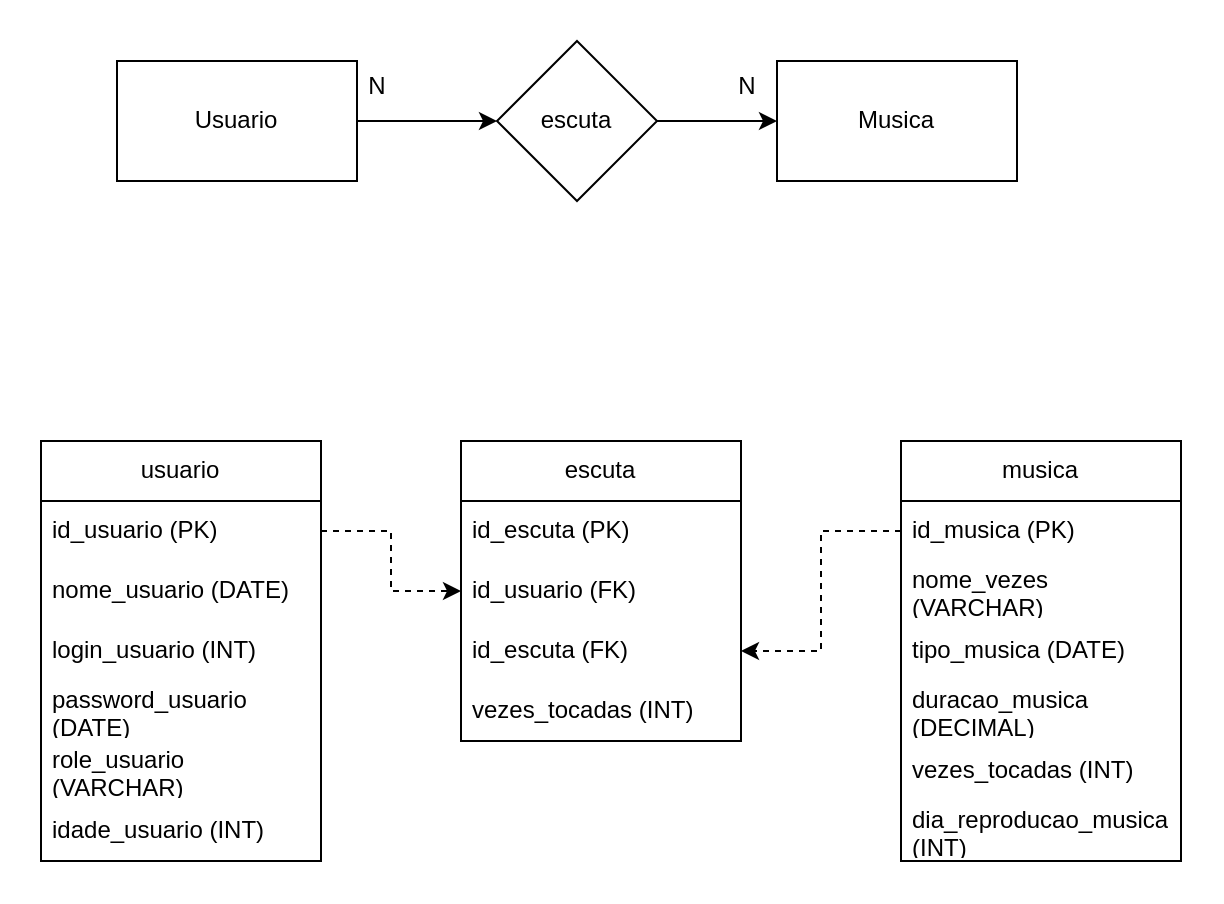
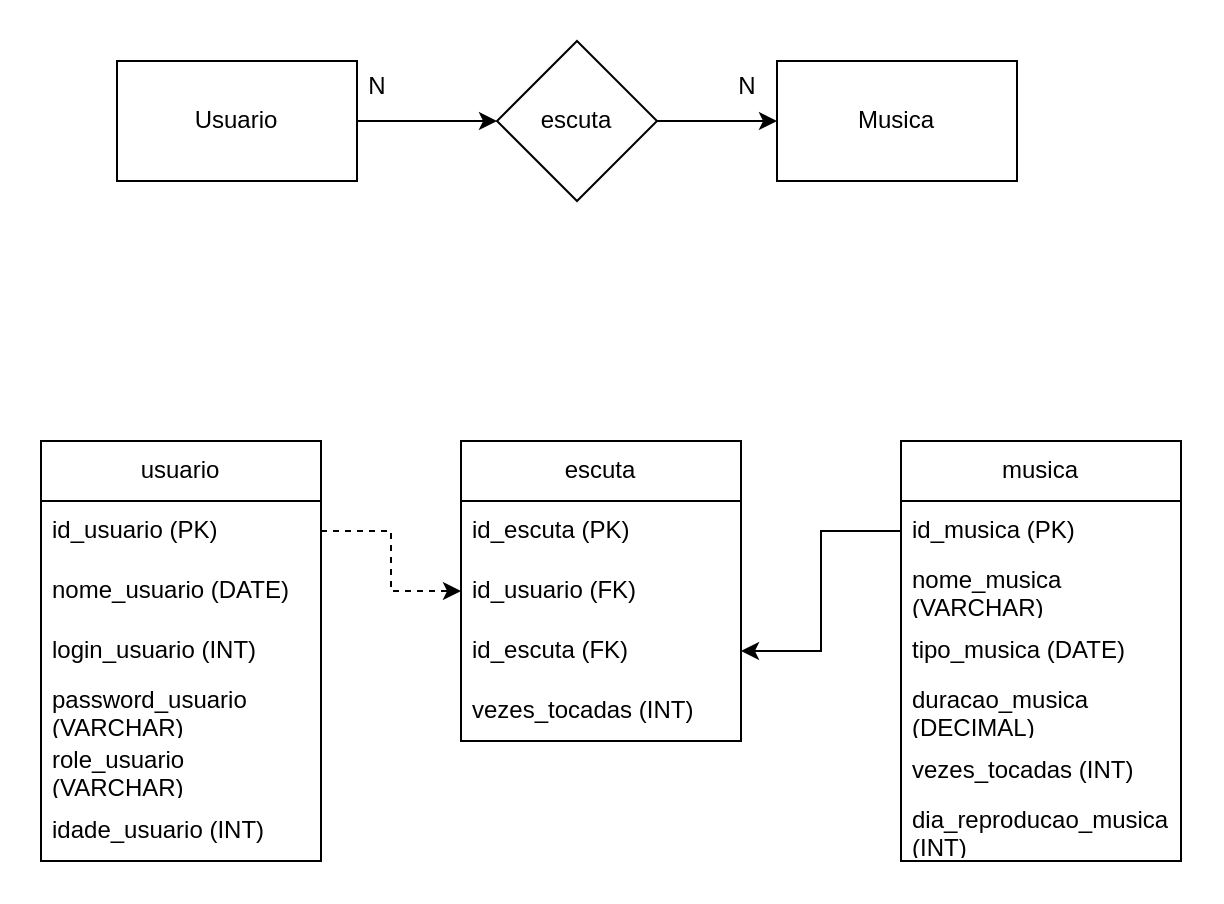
- <mxCell id="29" style="edgeStyle=orthogonalEdgeStyle;rounded=0;orthogonalLoop=1;jettySize=auto;html=1;exitX=0;exitY=0.5;exitDx=0;exitDy=0;entryX=1;entryY=0.5;entryDx=0;entryDy=0;dashed=1;" parent="1" source="17" target="26" edge="1"><mxGeometry relative="1" as="geometry" /></mxCell>
+ <mxCell id="29" style="edgeStyle=orthogonalEdgeStyle;rounded=0;orthogonalLoop=1;jettySize=auto;html=1;exitX=0;exitY=0.5;exitDx=0;exitDy=0;entryX=1;entryY=0.5;entryDx=0;entryDy=0;" parent="1" source="17" target="26" edge="1"><mxGeometry relative="1" as="geometry" /></mxCell>
- <mxCell id="18" value="nome_vezes (VARCHAR)" style="text;strokeColor=none;fillColor=none;align=left;verticalAlign=middle;spacingLeft=4;spacingRight=4;overflow=hidden;points=[[0,0.5],[1,0.5]];portConstraint=eastwest;rotatable=0;whiteSpace=wrap;html=1;" parent="16" vertex="1"><mxGeometry y="60" width="140" height="30" as="geometry" /></mxCell>
+ <mxCell id="18" value="nome_musica (VARCHAR)" style="text;strokeColor=none;fillColor=none;align=left;verticalAlign=middle;spacingLeft=4;spacingRight=4;overflow=hidden;points=[[0,0.5],[1,0.5]];portConstraint=eastwest;rotatable=0;whiteSpace=wrap;html=1;" parent="16" vertex="1"><mxGeometry y="60" width="140" height="30" as="geometry" /></mxCell>
- <mxCell id="13" value="password_usuario (DATE)" style="text;strokeColor=none;fillColor=none;align=left;verticalAlign=middle;spacingLeft=4;spacingRight=4;overflow=hidden;points=[[0,0.5],[1,0.5]];portConstraint=eastwest;rotatable=0;whiteSpace=wrap;html=1;" parent="9" vertex="1"><mxGeometry y="120" width="140" height="30" as="geometry" /></mxCell>
+ <mxCell id="13" value="password_usuario (VARCHAR)" style="text;strokeColor=none;fillColor=none;align=left;verticalAlign=middle;spacingLeft=4;spacingRight=4;overflow=hidden;points=[[0,0.5],[1,0.5]];portConstraint=eastwest;rotatable=0;whiteSpace=wrap;html=1;" parent="9" vertex="1"><mxGeometry y="120" width="140" height="30" as="geometry" /></mxCell>
